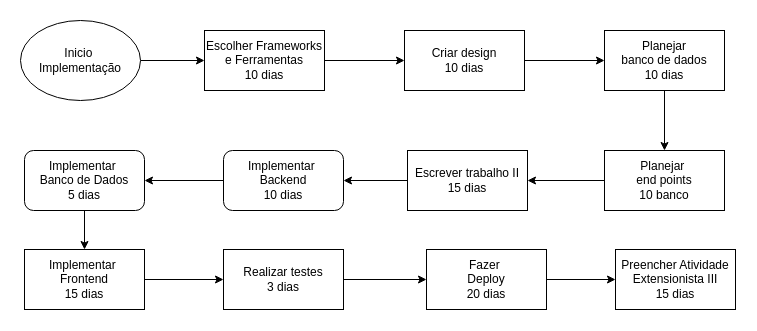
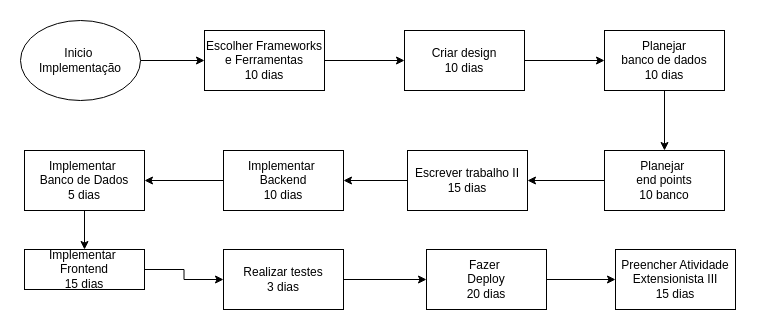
- <mxCell id="17" value="Implementar&amp;nbsp;&lt;div&gt;Banco de Dados&lt;/div&gt;&lt;div&gt;5 dias&lt;/div&gt;" style="whiteSpace=wrap;html=1;rounded=1;" parent="1" vertex="1"><mxGeometry x="24" y="150" width="120" height="60" as="geometry" /></mxCell>
+ <mxCell id="17" value="Implementar&amp;nbsp;&lt;div&gt;Banco de Dados&lt;/div&gt;&lt;div&gt;5 dias&lt;/div&gt;" style="whiteSpace=wrap;html=1;" parent="1" vertex="1"><mxGeometry x="24" y="150" width="120" height="60" as="geometry" /></mxCell>
- <mxCell id="15" value="Implementar&amp;nbsp;&lt;div&gt;Backend&lt;/div&gt;&lt;div&gt;10 dias&lt;/div&gt;" style="whiteSpace=wrap;html=1;rounded=1;" parent="1" vertex="1"><mxGeometry x="223" y="150" width="120" height="60" as="geometry" /></mxCell>
+ <mxCell id="15" value="Implementar&amp;nbsp;&lt;div&gt;Backend&lt;/div&gt;&lt;div&gt;10 dias&lt;/div&gt;" style="whiteSpace=wrap;html=1;" parent="1" vertex="1"><mxGeometry x="223" y="150" width="120" height="60" as="geometry" /></mxCell>
- <mxCell id="19" value="Implementar&amp;nbsp;&lt;div&gt;Frontend&lt;br&gt;&lt;div&gt;15 dias&lt;/div&gt;&lt;/div&gt;" style="whiteSpace=wrap;html=1;" parent="1" vertex="1"><mxGeometry x="24" y="249" width="120" height="60" as="geometry" /></mxCell>
+ <mxCell id="19" value="Implementar&amp;nbsp;&lt;div&gt;Frontend&lt;br&gt;&lt;div&gt;15 dias&lt;/div&gt;&lt;/div&gt;" style="whiteSpace=wrap;html=1;" parent="1" vertex="1"><mxGeometry x="24" y="249" width="120" height="40" as="geometry" /></mxCell>
